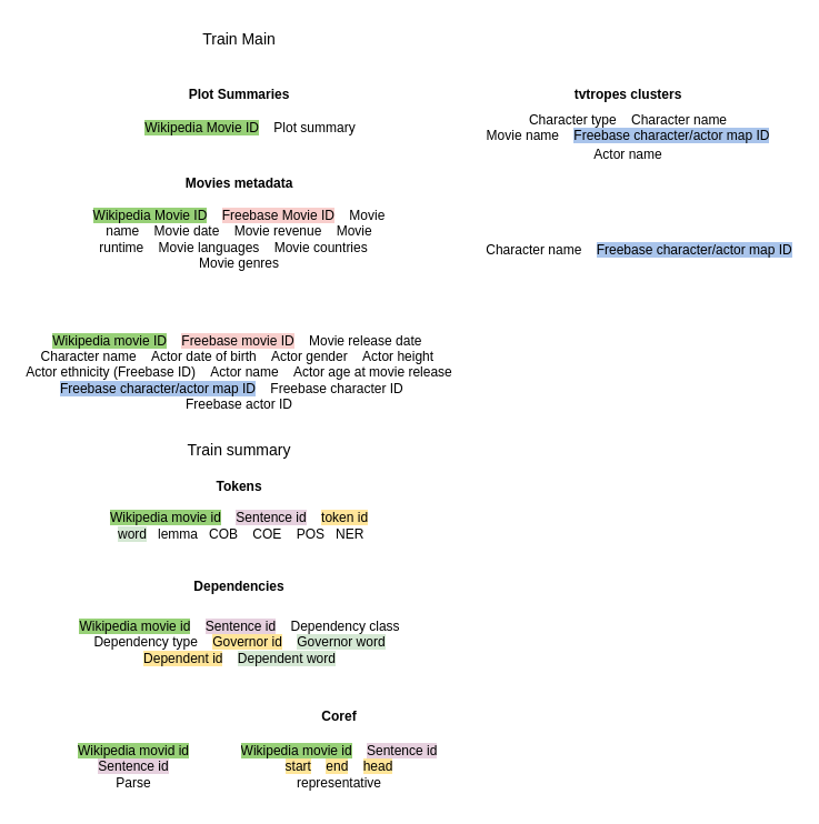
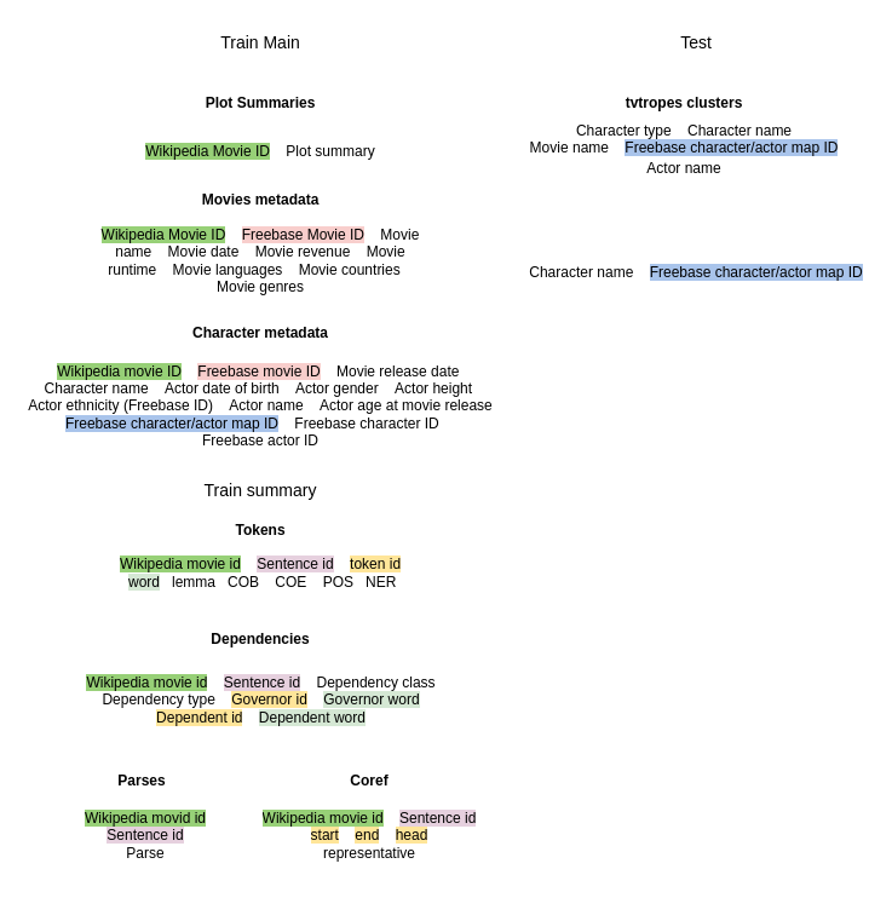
+ <mxCell id="6" value="Test" style="text;html=1;strokeColor=none;fillColor=none;align=center;verticalAlign=middle;whiteSpace=wrap;rounded=0;fontSize=14;" parent="1" vertex="1"><mxGeometry x="545" y="20" width="60" height="30" as="geometry" /></mxCell>
- <mxCell id="8" value="&lt;span style=&quot;background-color: rgb(151, 208, 119);&quot;&gt;Wikipedia Movie ID&lt;/span&gt;&amp;nbsp; &amp;nbsp; Plot summary" style="text;html=1;strokeColor=none;fillColor=none;align=center;verticalAlign=middle;whiteSpace=wrap;rounded=0;" parent="1" vertex="1"><mxGeometry x="125" y="100" width="200" height="30" as="geometry" /></mxCell>
+ <mxCell id="8" value="&lt;span style=&quot;background-color: rgb(151, 208, 119);&quot;&gt;Wikipedia Movie ID&lt;/span&gt;&amp;nbsp; &amp;nbsp; Plot summary" style="text;html=1;strokeColor=none;fillColor=none;align=center;verticalAlign=middle;whiteSpace=wrap;rounded=0;" parent="1" vertex="1"><mxGeometry x="115" y="110" width="200" height="30" as="geometry" /></mxCell>
+ <mxCell id="5" value="Character metadata" style="text;html=1;strokeColor=none;fillColor=none;align=center;verticalAlign=middle;whiteSpace=wrap;rounded=0;fontStyle=1" parent="1" vertex="1"><mxGeometry x="155" y="260" width="120" height="30" as="geometry" /></mxCell>
+ <mxCell id="18" value="&lt;b&gt;Parses&lt;/b&gt;" style="text;html=1;strokeColor=none;fillColor=none;align=center;verticalAlign=middle;whiteSpace=wrap;rounded=0;" parent="1" vertex="1"><mxGeometry x="87" y="630" width="60" height="30" as="geometry" /></mxCell>
